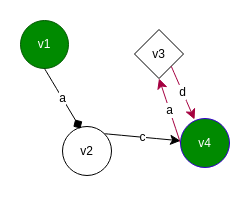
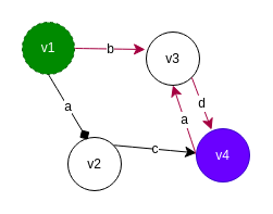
- <mxCell id="2" value="v1" style="ellipse;whiteSpace=wrap;html=1;aspect=fixed;fillColor=#008a00;fontColor=#ffffff;strokeColor=#005700;" vertex="1" parent="1"><mxGeometry x="20" y="20" width="48" height="48" as="geometry" /></mxCell>
+ <mxCell id="2" value="v1" style="ellipse;whiteSpace=wrap;html=1;aspect=fixed;fillColor=#008a00;fontColor=#ffffff;strokeColor=#005700;dashed=1;" vertex="1" parent="1"><mxGeometry x="20" y="20" width="48" height="48" as="geometry" /></mxCell>
+ <mxCell id="10" value="b" style="edgeStyle=none;curved=1;rounded=0;orthogonalLoop=1;jettySize=auto;html=1;exitX=1;exitY=0.5;exitDx=0;exitDy=0;entryX=-0.02;entryY=0.327;entryDx=0;entryDy=0;entryPerimeter=0;fontSize=12;startSize=8;endSize=8;fillColor=#d80073;strokeColor=#A50040;" edge="1" parent="1" source="2" target="5"><mxGeometry relative="1" as="geometry" /></mxCell>
- <mxCell id="5" value="v3" style="rhombus;whiteSpace=wrap;html=1;aspect=fixed;" vertex="1" parent="1"><mxGeometry x="134" y="29" width="49" height="49" as="geometry" /></mxCell>
+ <mxCell id="5" value="v3" style="ellipse;whiteSpace=wrap;html=1;aspect=fixed;" vertex="1" parent="1"><mxGeometry x="134" y="29" width="49" height="49" as="geometry" /></mxCell>
- <mxCell id="7" value="v4" style="ellipse;whiteSpace=wrap;html=1;aspect=fixed;fillColor=#008a00;fontColor=#ffffff;strokeColor=#3700CC;" vertex="1" parent="1"><mxGeometry x="180" y="118" width="49" height="49" as="geometry" /></mxCell>
+ <mxCell id="7" value="v4" style="ellipse;whiteSpace=wrap;html=1;aspect=fixed;fillColor=#6a00ff;fontColor=#ffffff;strokeColor=#3700CC;" vertex="1" parent="1"><mxGeometry x="180" y="118" width="49" height="49" as="geometry" /></mxCell>
